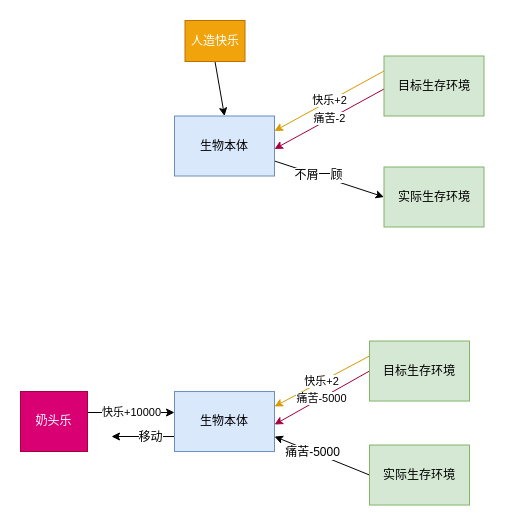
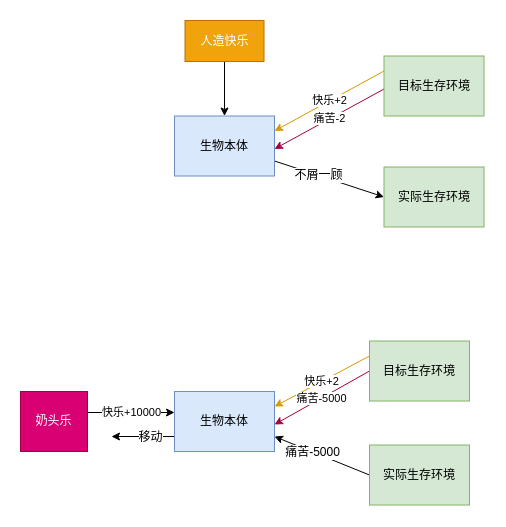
- <mxCell id="10" value="人造快乐" style="rounded=0;whiteSpace=wrap;html=1;fillColor=#f0a30a;strokeColor=#BD7000;fontColor=#ffffff;" vertex="1" parent="1"><mxGeometry x="184.5" y="20" width="60" height="41" as="geometry" /></mxCell>
+ <mxCell id="10" value="人造快乐" style="rounded=0;whiteSpace=wrap;html=1;fillColor=#f0a30a;strokeColor=#BD7000;fontColor=#ffffff;" vertex="1" parent="1"><mxGeometry x="184.5" y="20" width="79" height="41" as="geometry" /></mxCell>
